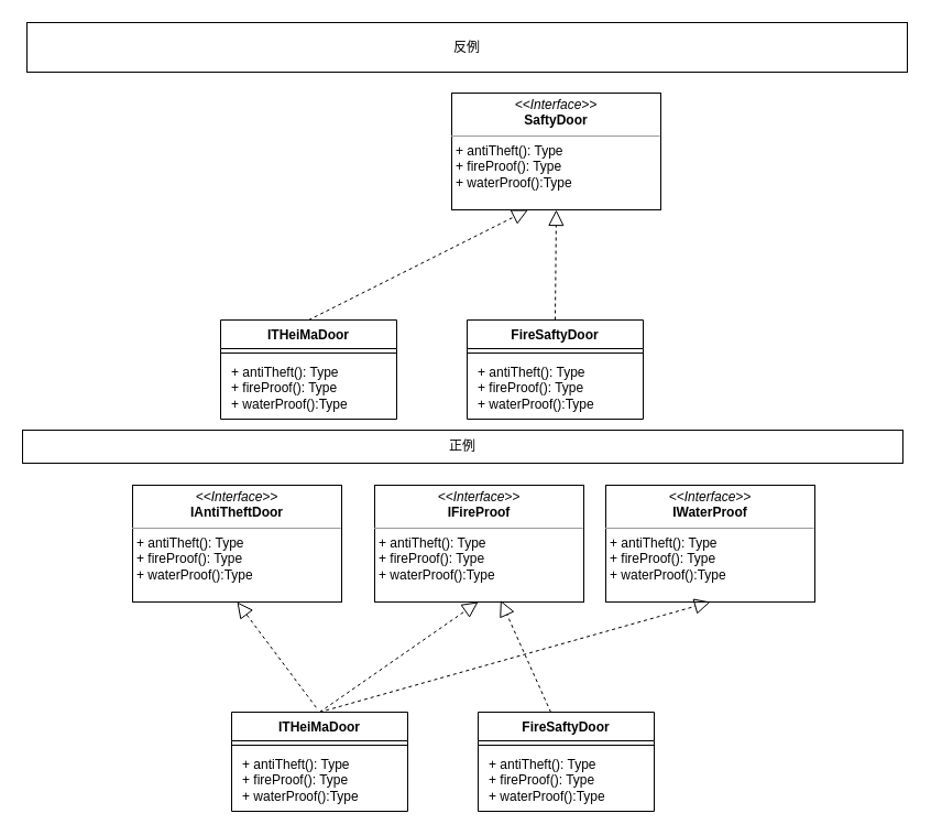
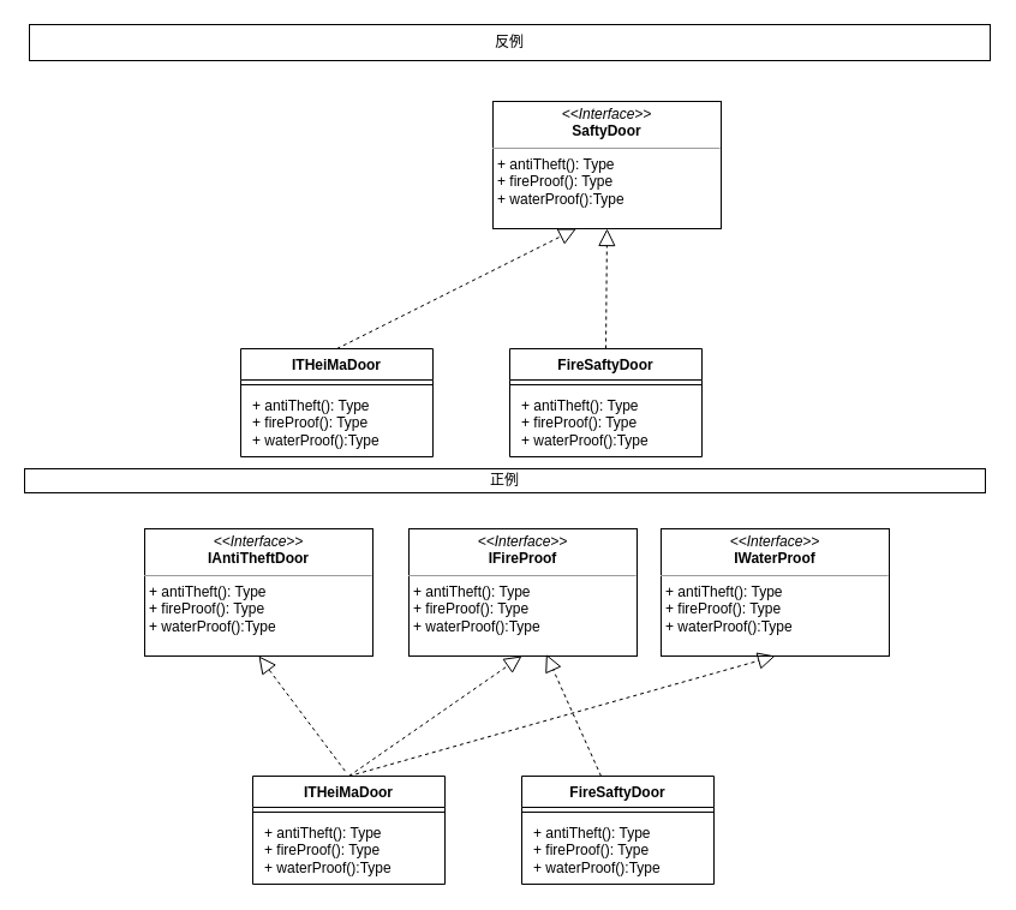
- <mxCell id="25" value="反例" style="rounded=0;whiteSpace=wrap;html=1;" vertex="1" parent="1"><mxGeometry x="24" y="20" width="800" height="45" as="geometry" /></mxCell>
+ <mxCell id="25" value="反例" style="rounded=0;whiteSpace=wrap;html=1;" vertex="1" parent="1"><mxGeometry x="24" y="20" width="800" height="30" as="geometry" /></mxCell>
- <mxCell id="24" value="正例" style="rounded=0;whiteSpace=wrap;html=1;" vertex="1" parent="1"><mxGeometry x="20" y="390" width="800" height="30" as="geometry" /></mxCell>
+ <mxCell id="24" value="正例" style="rounded=0;whiteSpace=wrap;html=1;" vertex="1" parent="1"><mxGeometry x="20" y="390" width="800" height="20" as="geometry" /></mxCell>
